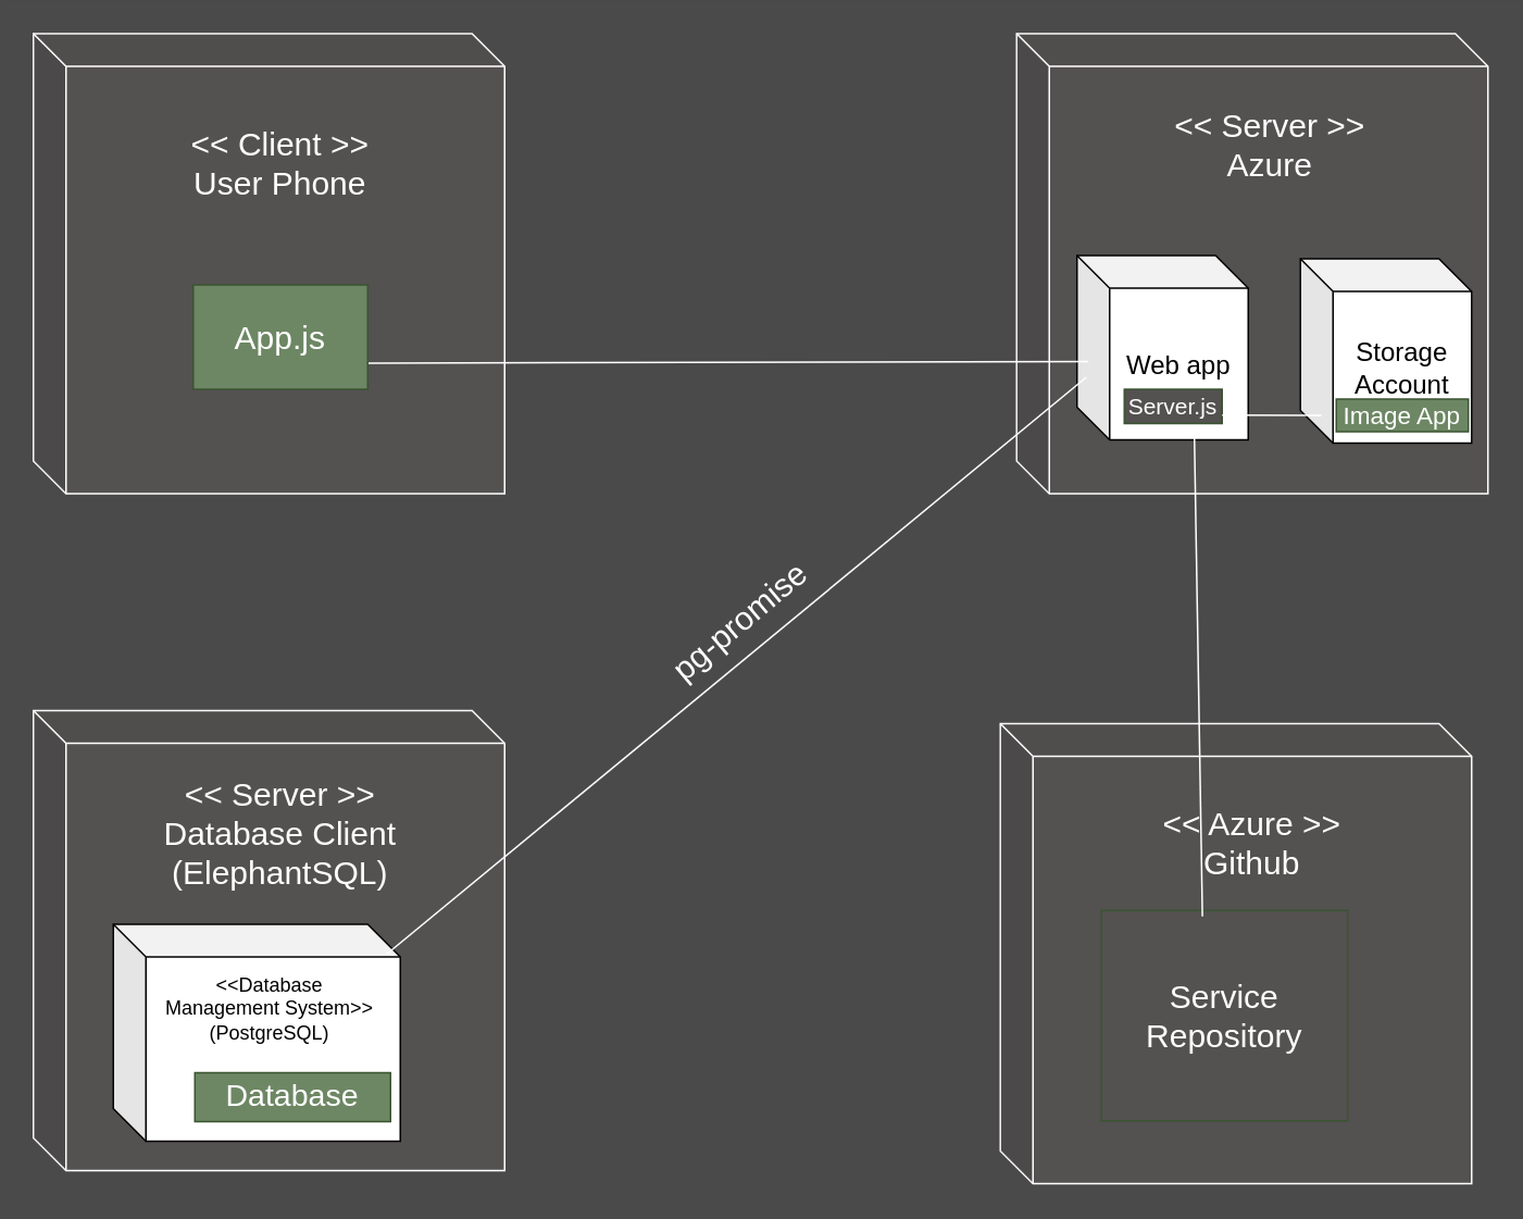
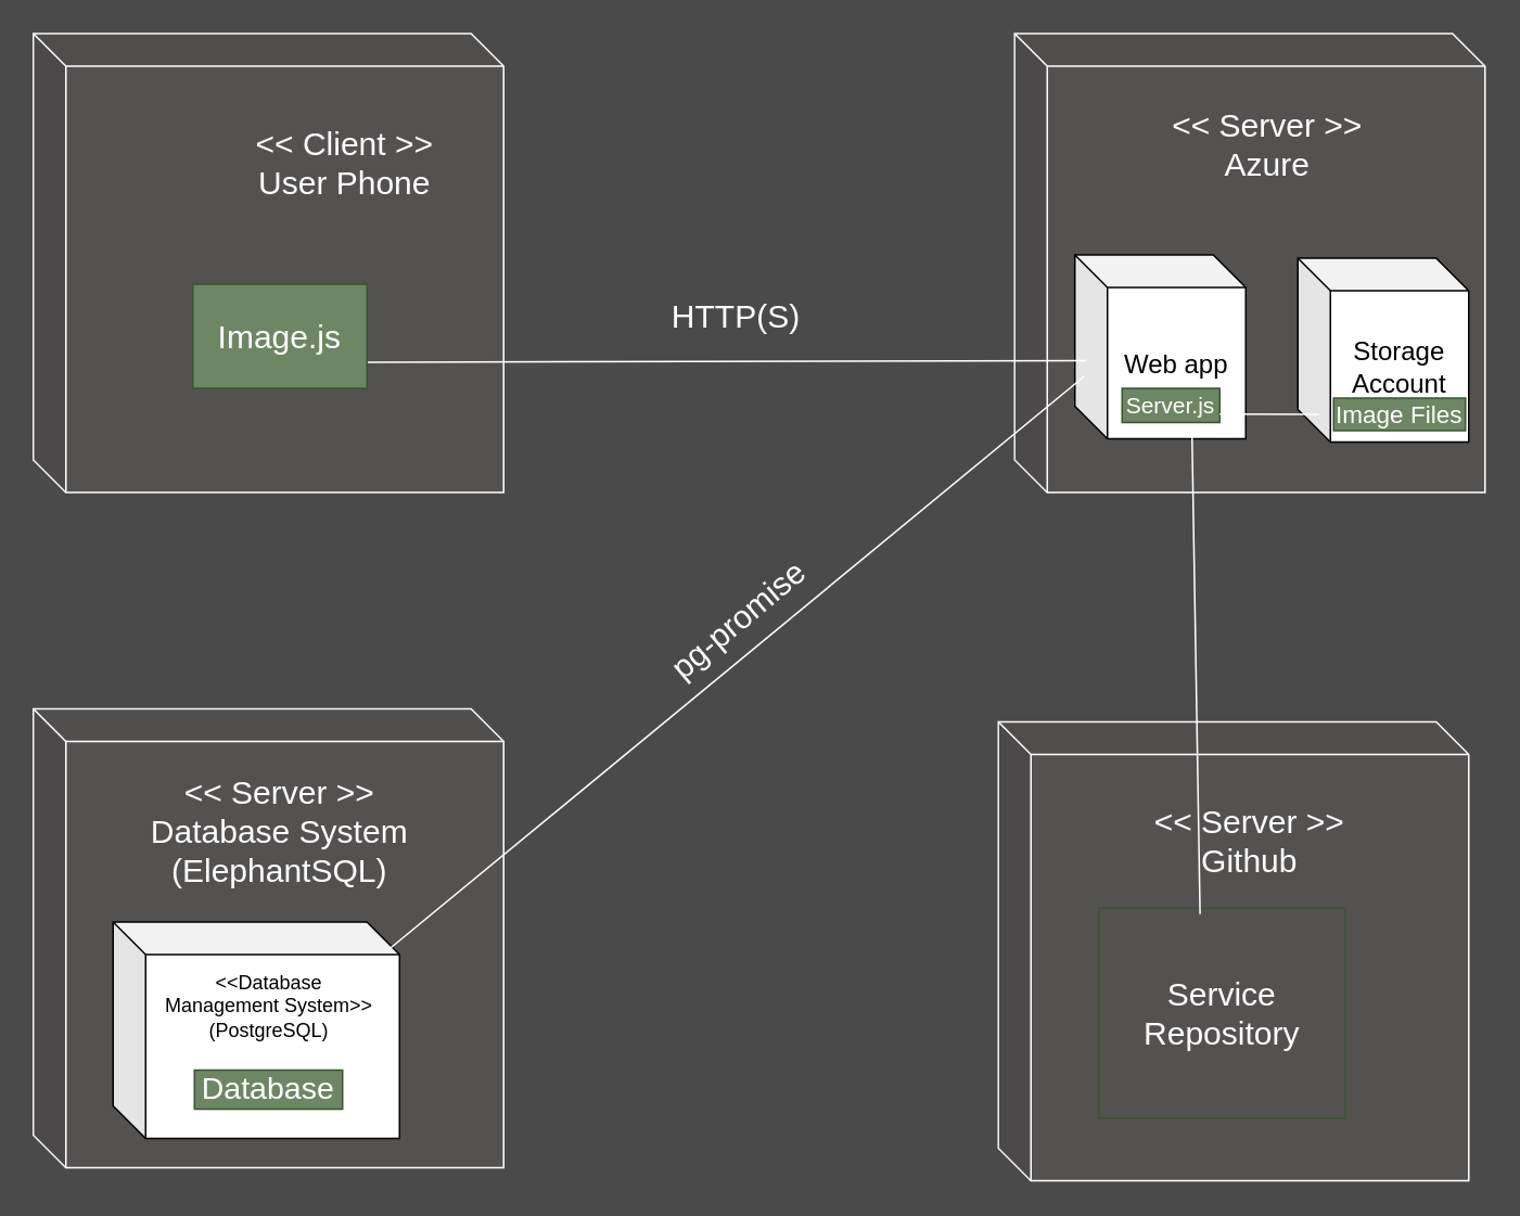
- <mxCell id="3" value="&lt;span style=&quot;color: rgb(255, 255, 255); font-size: 20px;&quot;&gt;&amp;lt;&amp;lt; Client &amp;gt;&amp;gt;&lt;br&gt;User Phone&lt;/span&gt;" style="text;html=1;strokeColor=none;fillColor=none;align=center;verticalAlign=middle;whiteSpace=wrap;rounded=0;" parent="1" vertex="1"><mxGeometry x="108" y="84" width="127" height="30" as="geometry" /></mxCell>
+ <mxCell id="3" value="&lt;span style=&quot;color: rgb(255, 255, 255); font-size: 20px;&quot;&gt;&amp;lt;&amp;lt; Client &amp;gt;&amp;gt;&lt;br&gt;User Phone&lt;/span&gt;" style="text;html=1;strokeColor=none;fillColor=none;align=center;verticalAlign=middle;whiteSpace=wrap;rounded=0;" parent="1" vertex="1"><mxGeometry x="148" y="84" width="127" height="30" as="geometry" /></mxCell>
+ <mxCell id="21" value="&lt;font style=&quot;font-size: 20px;&quot; color=&quot;#ffffff&quot;&gt;HTTP(S)&lt;/font&gt;" style="text;html=1;strokeColor=none;fillColor=none;align=center;verticalAlign=middle;whiteSpace=wrap;rounded=0;" parent="1" vertex="1"><mxGeometry x="407" y="176" width="90" height="34" as="geometry" /></mxCell>
- <mxCell id="22" value="&lt;font style=&quot;font-size: 20px;&quot;&gt;App.js&lt;/font&gt;" style="rounded=0;whiteSpace=wrap;html=1;fillColor=#6d8764;strokeColor=#3A5431;fontColor=#ffffff;" parent="1" vertex="1"><mxGeometry x="118" y="174" width="107" height="64" as="geometry" /></mxCell>
+ <mxCell id="22" value="&lt;font style=&quot;font-size: 20px;&quot;&gt;Image.js&lt;/font&gt;" style="rounded=0;whiteSpace=wrap;html=1;fillColor=#6d8764;strokeColor=#3A5431;fontColor=#ffffff;" parent="1" vertex="1"><mxGeometry x="118" y="174" width="107" height="64" as="geometry" /></mxCell>
- <mxCell id="13" value="&lt;font style=&quot;font-size: 14px;&quot;&gt;Server.js&lt;/font&gt;" style="rounded=0;whiteSpace=wrap;html=1;fillColor=#545151;strokeColor=#3A5431;fontColor=#ffffff;" parent="1" vertex="1"><mxGeometry x="689" y="238" width="60" height="21" as="geometry" /></mxCell>
+ <mxCell id="13" value="&lt;font style=&quot;font-size: 14px;&quot;&gt;Server.js&lt;/font&gt;" style="rounded=0;whiteSpace=wrap;html=1;fillColor=#6d8764;strokeColor=#3A5431;fontColor=#ffffff;" parent="1" vertex="1"><mxGeometry x="689" y="238" width="60" height="21" as="geometry" /></mxCell>
- <mxCell id="14" value="&lt;font style=&quot;font-size: 15px;&quot;&gt;Image App&lt;/font&gt;" style="rounded=0;whiteSpace=wrap;html=1;fillColor=#6d8764;strokeColor=#3A5431;fontColor=#ffffff;" parent="1" vertex="1"><mxGeometry x="819" y="244" width="81" height="20" as="geometry" /></mxCell>
+ <mxCell id="14" value="&lt;font style=&quot;font-size: 15px;&quot;&gt;Image Files&lt;/font&gt;" style="rounded=0;whiteSpace=wrap;html=1;fillColor=#6d8764;strokeColor=#3A5431;fontColor=#ffffff;" parent="1" vertex="1"><mxGeometry x="819" y="244" width="81" height="20" as="geometry" /></mxCell>
- <mxCell id="8" value="&lt;span style=&quot;color: rgb(255, 255, 255); font-size: 20px;&quot;&gt;&amp;lt;&amp;lt; Server &amp;gt;&amp;gt;&lt;br&gt;Database Client (ElephantSQL)&lt;br&gt;&lt;/span&gt;" style="text;html=1;strokeColor=none;fillColor=none;align=center;verticalAlign=middle;whiteSpace=wrap;rounded=0;" parent="1" vertex="1"><mxGeometry x="69.25" y="488" width="204.5" height="43" as="geometry" /></mxCell>
+ <mxCell id="8" value="&lt;span style=&quot;color: rgb(255, 255, 255); font-size: 20px;&quot;&gt;&amp;lt;&amp;lt; Server &amp;gt;&amp;gt;&lt;br&gt;Database System (ElephantSQL)&lt;br&gt;&lt;/span&gt;" style="text;html=1;strokeColor=none;fillColor=none;align=center;verticalAlign=middle;whiteSpace=wrap;rounded=0;" parent="1" vertex="1"><mxGeometry x="69.25" y="488" width="204.5" height="43" as="geometry" /></mxCell>
- <mxCell id="15" value="&lt;span style=&quot;color: rgb(255, 255, 255); font-size: 20px;&quot;&gt;&amp;lt;&amp;lt; Azure &amp;gt;&amp;gt;&lt;br&gt;Github&lt;br&gt;&lt;/span&gt;" style="text;html=1;strokeColor=none;fillColor=none;align=center;verticalAlign=middle;whiteSpace=wrap;rounded=0;" parent="1" vertex="1"><mxGeometry x="699" y="501" width="137" height="30" as="geometry" /></mxCell>
+ <mxCell id="15" value="&lt;span style=&quot;color: rgb(255, 255, 255); font-size: 20px;&quot;&gt;&amp;lt;&amp;lt; Server &amp;gt;&amp;gt;&lt;br&gt;Github&lt;br&gt;&lt;/span&gt;" style="text;html=1;strokeColor=none;fillColor=none;align=center;verticalAlign=middle;whiteSpace=wrap;rounded=0;" parent="1" vertex="1"><mxGeometry x="699" y="501" width="137" height="30" as="geometry" /></mxCell>
- <mxCell id="9" value="&lt;font style=&quot;font-size: 19px;&quot;&gt;Database&lt;/font&gt;" style="rounded=0;whiteSpace=wrap;html=1;fillColor=#6d8764;strokeColor=#3A5431;fontColor=#ffffff;" parent="1" vertex="1"><mxGeometry x="119" y="657" width="120" height="30" as="geometry" /></mxCell>
+ <mxCell id="9" value="&lt;font style=&quot;font-size: 19px;&quot;&gt;Database&lt;/font&gt;" style="rounded=0;whiteSpace=wrap;html=1;fillColor=#6d8764;strokeColor=#3A5431;fontColor=#ffffff;" parent="1" vertex="1"><mxGeometry x="119" y="657" width="91" height="24" as="geometry" /></mxCell>
